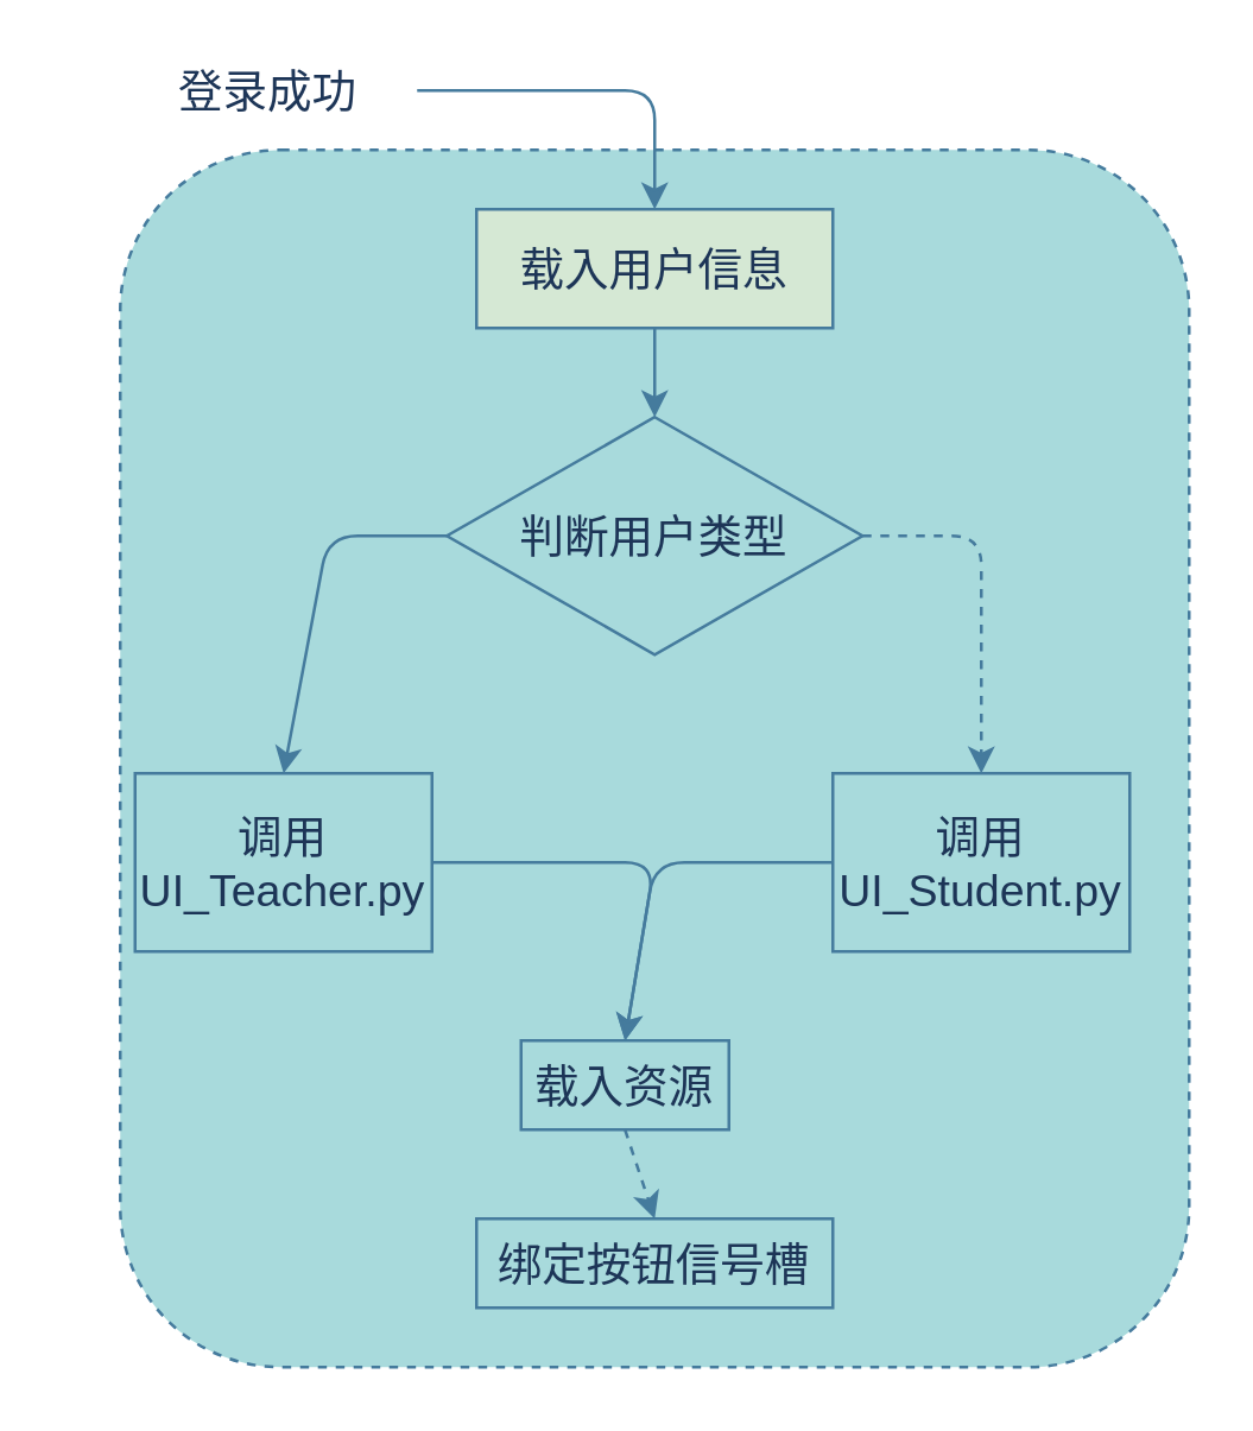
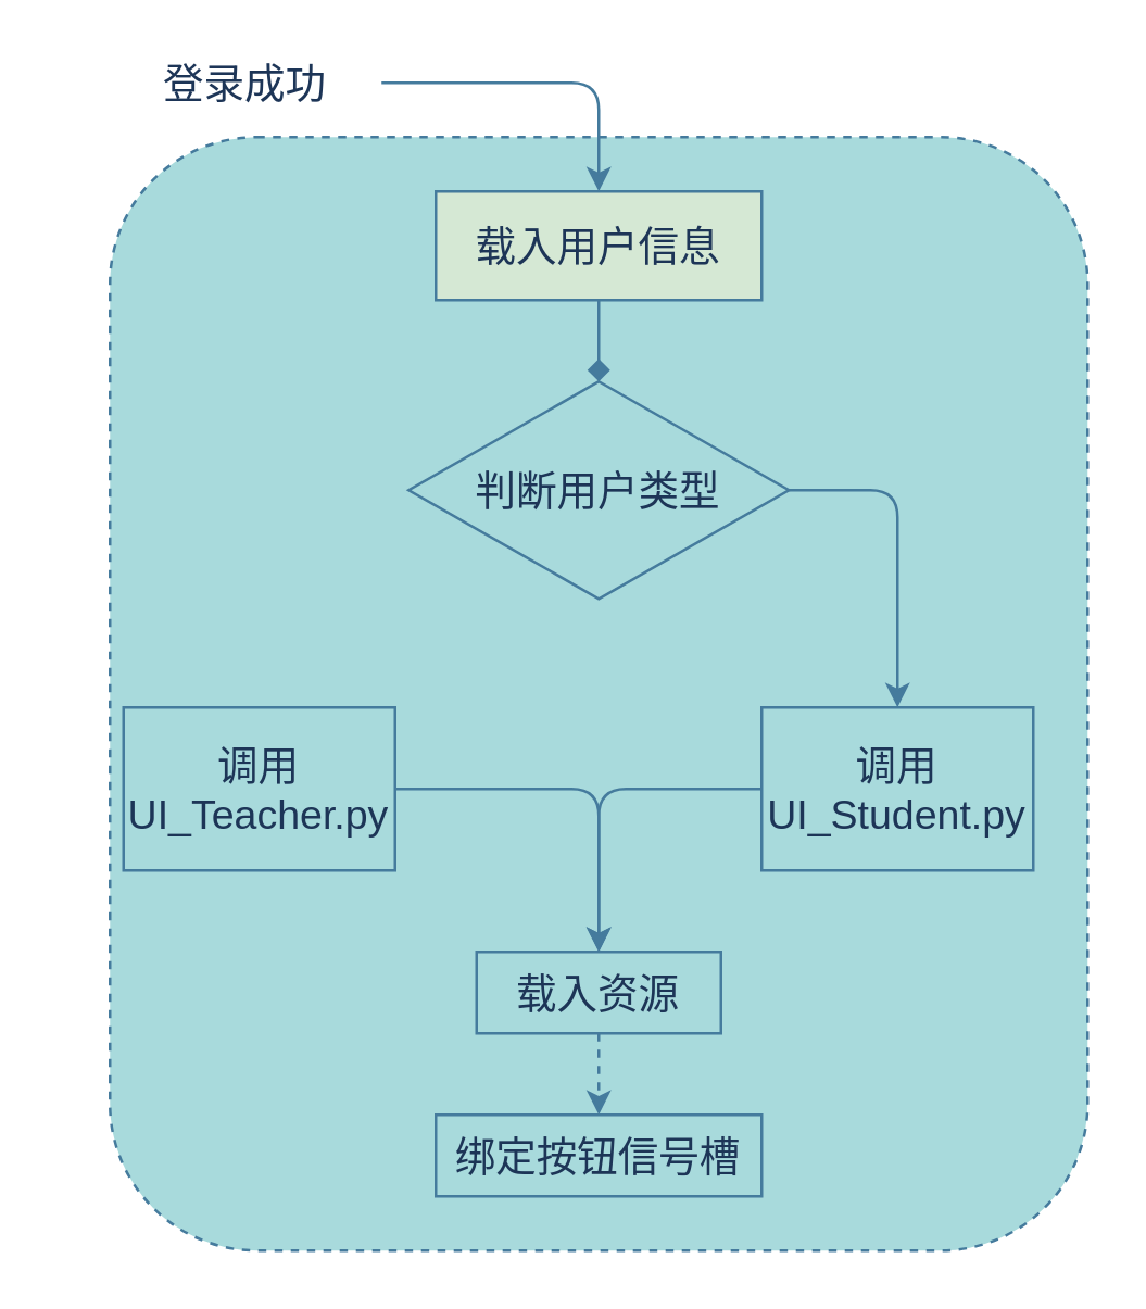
- <mxCell id="12" value="" style="endArrow=classic;html=1;fontSize=15;exitX=0.5;exitY=1;exitDx=0;exitDy=0;entryX=0.5;entryY=0;entryDx=0;entryDy=0;labelBackgroundColor=#F1FAEE;strokeColor=#457B9D;fontColor=#1D3557;" edge="1" parent="1" source="11" target="3"><mxGeometry width="50" height="50" relative="1" as="geometry"><mxPoint x="290" y="220" as="sourcePoint" /><mxPoint x="340" y="170" as="targetPoint" /></mxGeometry></mxCell>
+ <mxCell id="12" value="" style="endArrow=diamond;html=1;fontSize=15;exitX=0.5;exitY=1;exitDx=0;exitDy=0;entryX=0.5;entryY=0;entryDx=0;entryDy=0;labelBackgroundColor=#F1FAEE;strokeColor=#457B9D;fontColor=#1D3557;" edge="1" parent="1" source="11" target="3"><mxGeometry width="50" height="50" relative="1" as="geometry"><mxPoint x="290" y="220" as="sourcePoint" /><mxPoint x="340" y="170" as="targetPoint" /></mxGeometry></mxCell>
- <mxCell id="6" value="" style="endArrow=classic;html=1;fontSize=15;exitX=0;exitY=0.5;exitDx=0;exitDy=0;entryX=0.5;entryY=0;entryDx=0;entryDy=0;labelBackgroundColor=#F1FAEE;strokeColor=#457B9D;fontColor=#1D3557;" edge="1" parent="1" source="3" target="4"><mxGeometry width="50" height="50" relative="1" as="geometry"><mxPoint x="290" y="330" as="sourcePoint" /><mxPoint x="340" y="280" as="targetPoint" /><Array as="points"><mxPoint x="110" y="180" /></Array></mxGeometry></mxCell>
- <mxCell id="7" value="" style="endArrow=classic;html=1;fontSize=15;exitX=1;exitY=0.5;exitDx=0;exitDy=0;entryX=0.5;entryY=0;entryDx=0;entryDy=0;labelBackgroundColor=#F1FAEE;strokeColor=#457B9D;fontColor=#1D3557;dashed=1;" edge="1" parent="1" source="3" target="5"><mxGeometry width="50" height="50" relative="1" as="geometry"><mxPoint x="290" y="330" as="sourcePoint" /><mxPoint x="340" y="280" as="targetPoint" /><Array as="points"><mxPoint x="330" y="180" /></Array></mxGeometry></mxCell>
+ <mxCell id="7" value="" style="endArrow=classic;html=1;fontSize=15;exitX=1;exitY=0.5;exitDx=0;exitDy=0;entryX=0.5;entryY=0;entryDx=0;entryDy=0;labelBackgroundColor=#F1FAEE;strokeColor=#457B9D;fontColor=#1D3557;" edge="1" parent="1" source="3" target="5"><mxGeometry width="50" height="50" relative="1" as="geometry"><mxPoint x="290" y="330" as="sourcePoint" /><mxPoint x="340" y="280" as="targetPoint" /><Array as="points"><mxPoint x="330" y="180" /></Array></mxGeometry></mxCell>
- <mxCell id="8" value="载入资源" style="rounded=0;whiteSpace=wrap;html=1;fontSize=15;fillColor=#A8DADC;strokeColor=#457B9D;fontColor=#1D3557;" vertex="1" parent="1"><mxGeometry x="175" y="350" width="70" height="30" as="geometry" /></mxCell>
+ <mxCell id="8" value="载入资源" style="rounded=0;whiteSpace=wrap;html=1;fontSize=15;fillColor=#A8DADC;strokeColor=#457B9D;fontColor=#1D3557;" vertex="1" parent="1"><mxGeometry x="175" y="350" width="90" height="30" as="geometry" /></mxCell>
